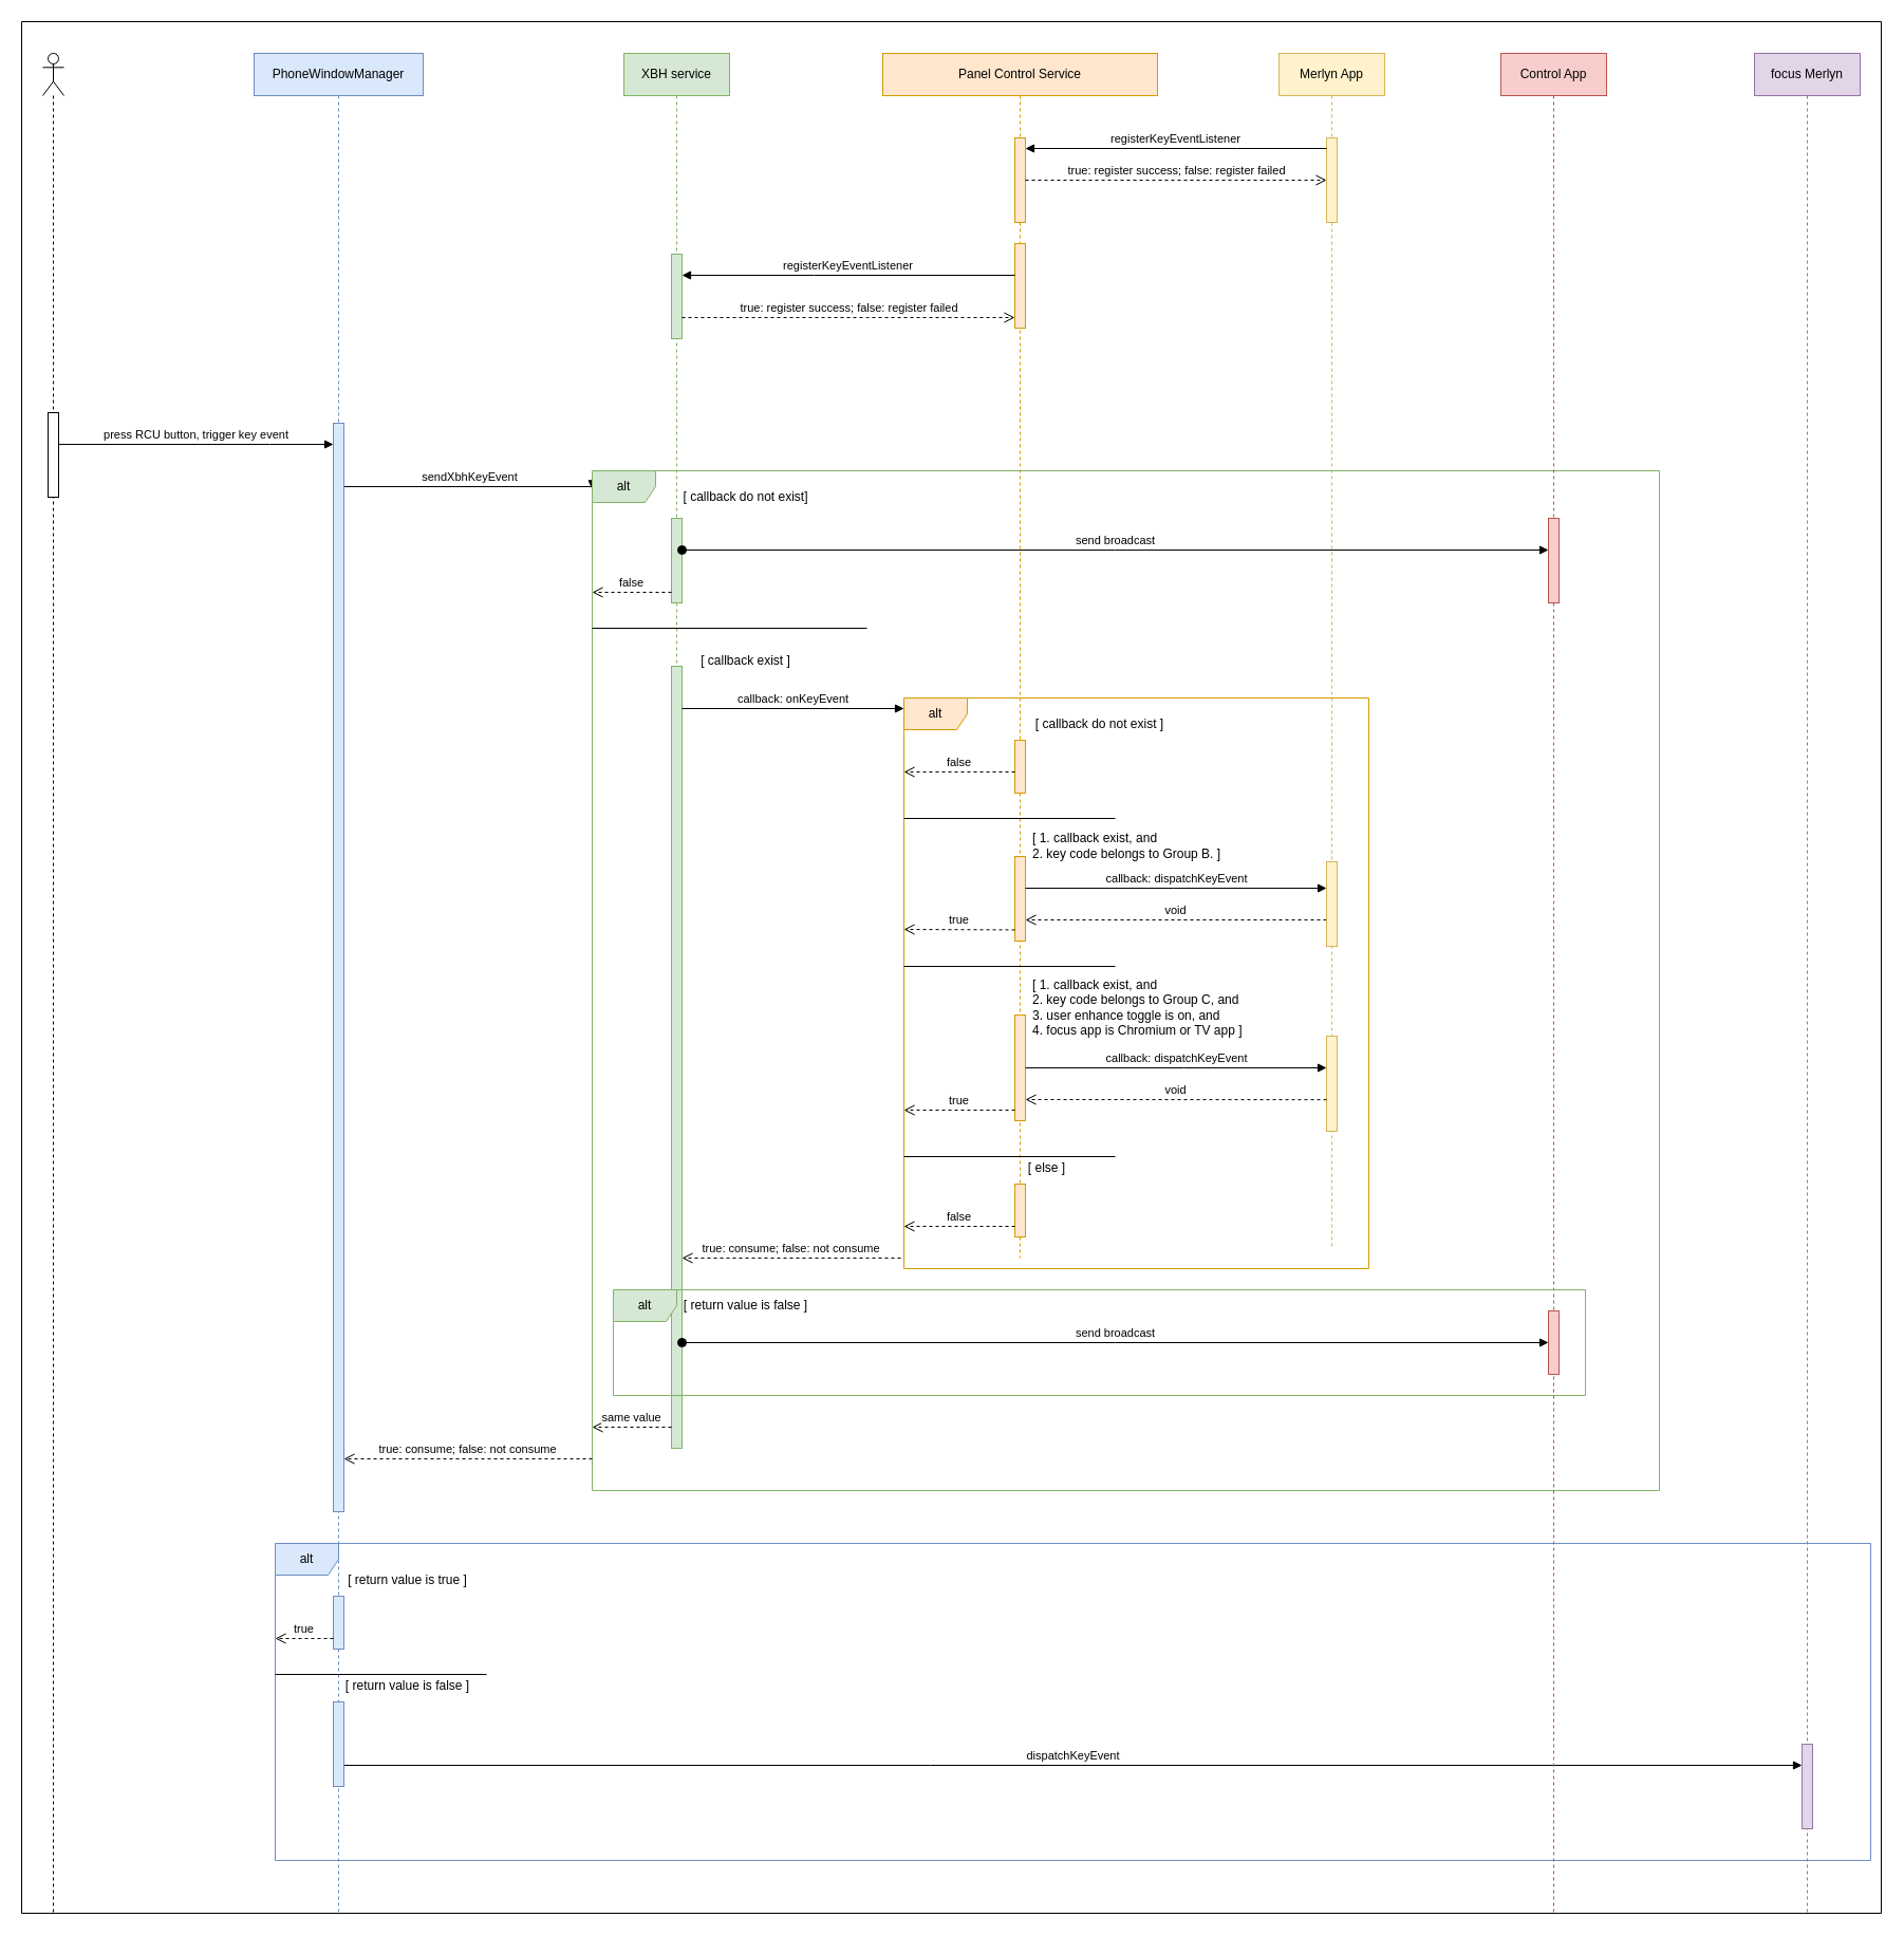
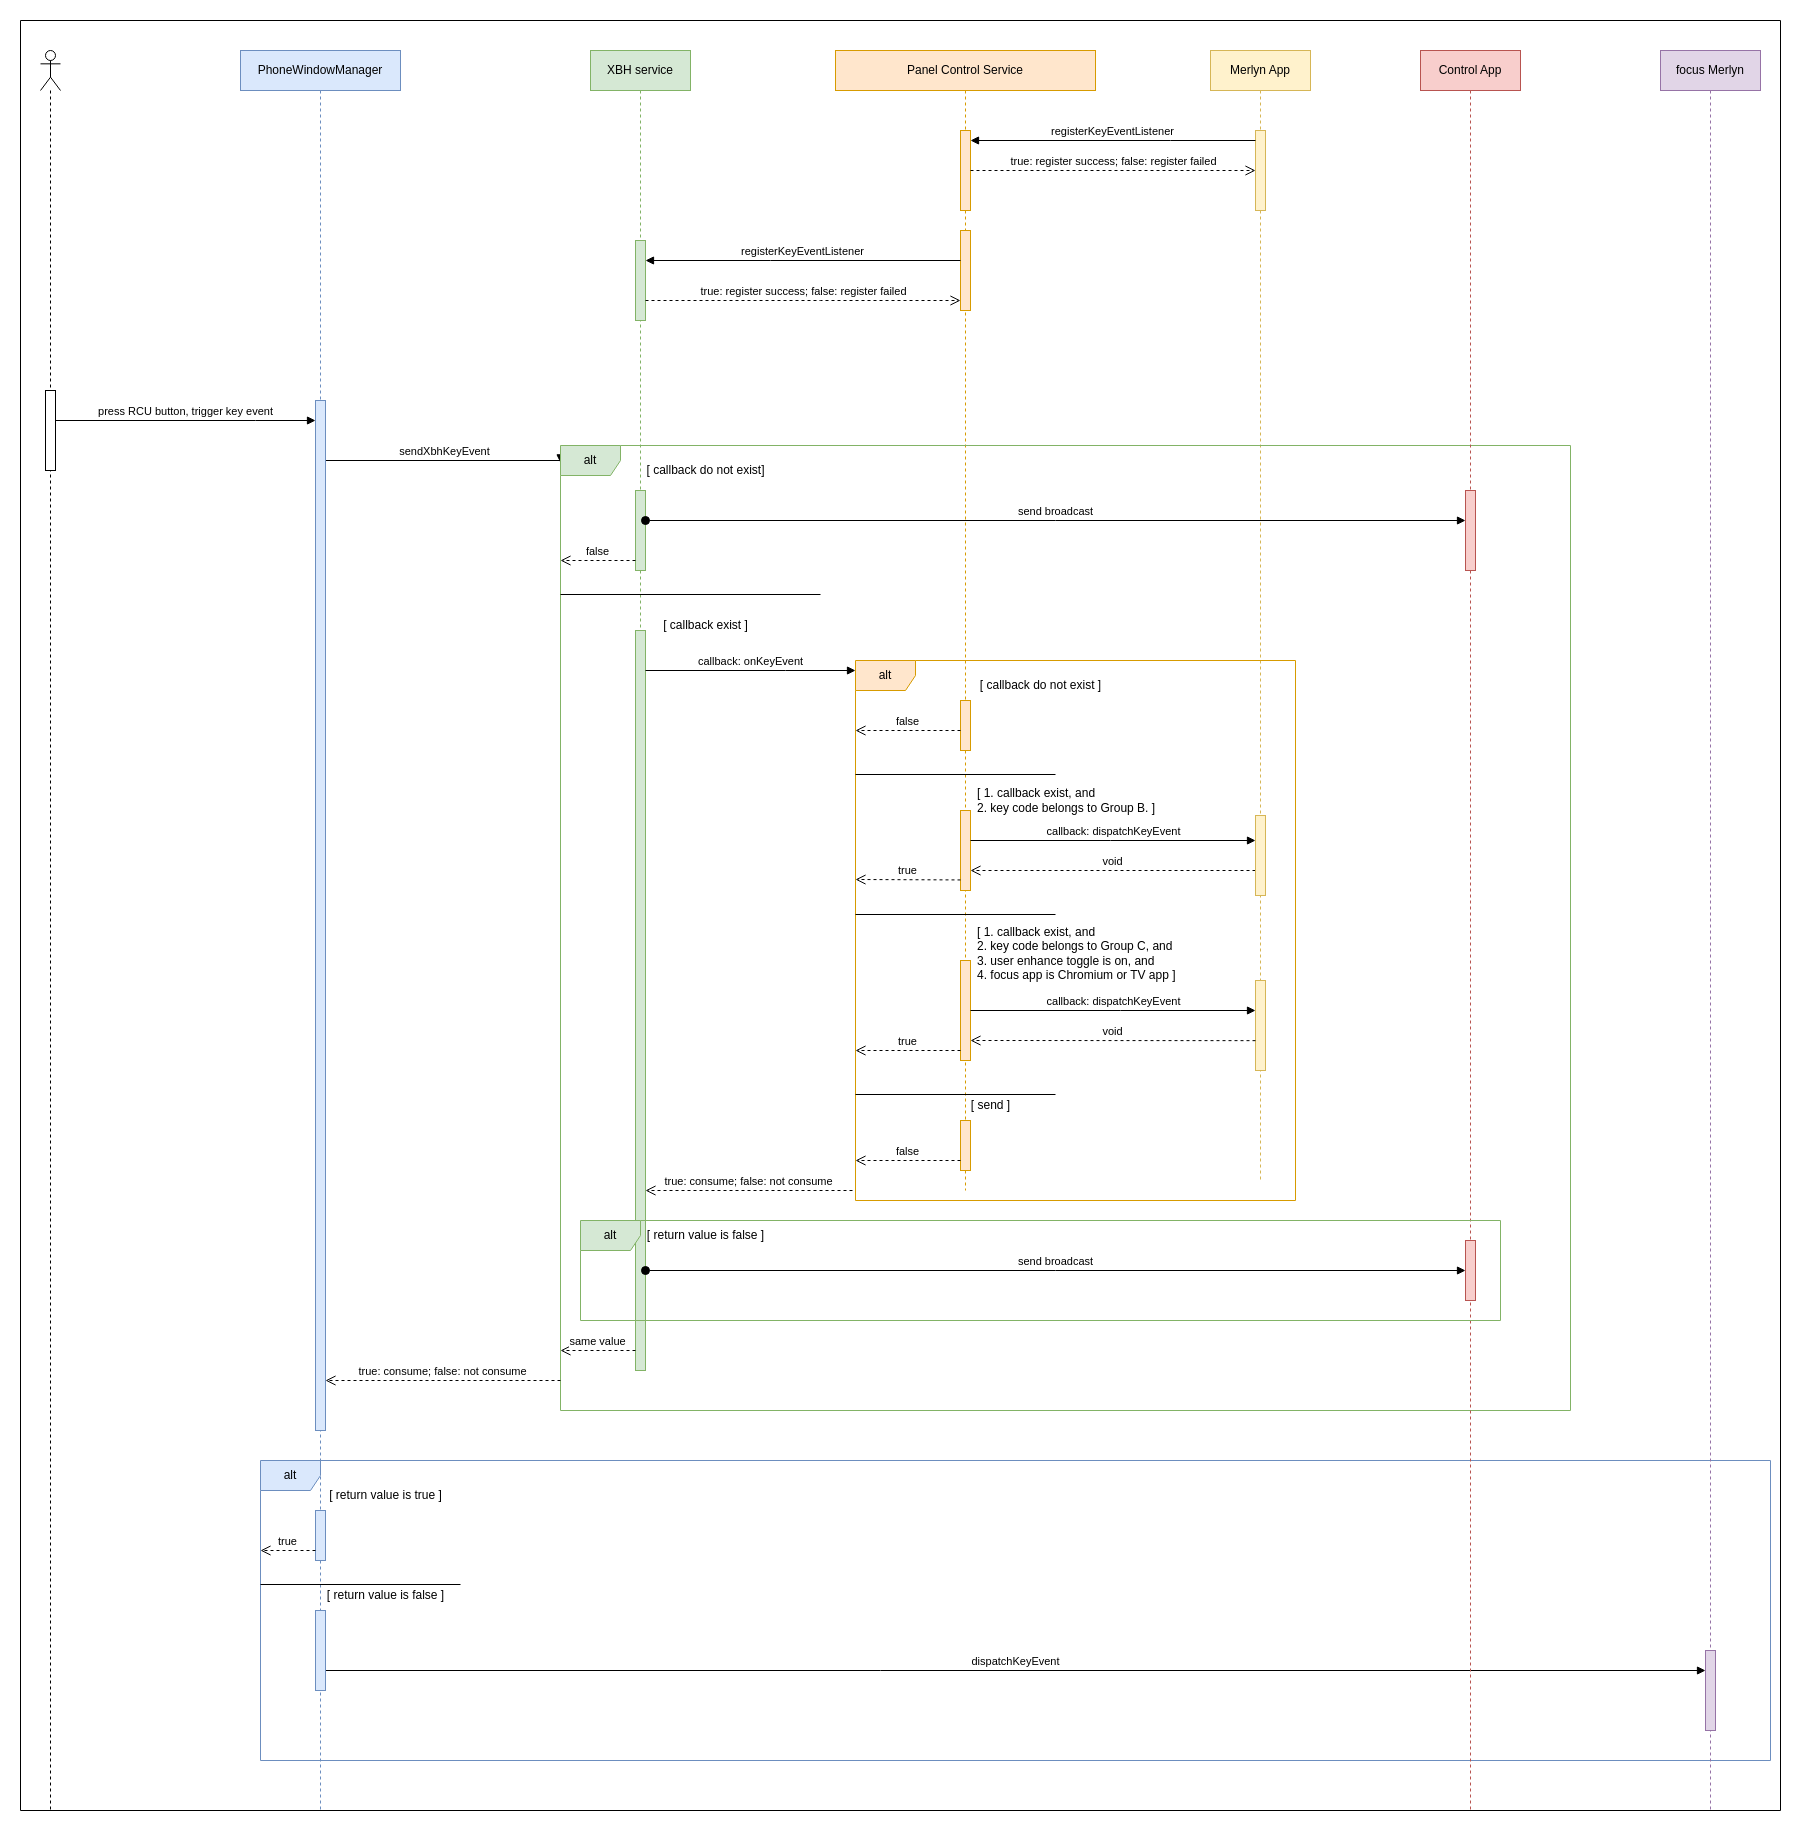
- <mxCell id="49" value="[ else ]" style="text;html=1;align=center;verticalAlign=middle;resizable=0;points=[];autosize=1;strokeColor=none;fillColor=none;" parent="2" vertex="1"><mxGeometry x="940" y="1070" width="60" height="30" as="geometry" /></mxCell>
+ <mxCell id="49" value="[ send ]" style="text;html=1;align=center;verticalAlign=middle;resizable=0;points=[];autosize=1;strokeColor=none;fillColor=none;" parent="2" vertex="1"><mxGeometry x="940" y="1070" width="60" height="30" as="geometry" /></mxCell>
